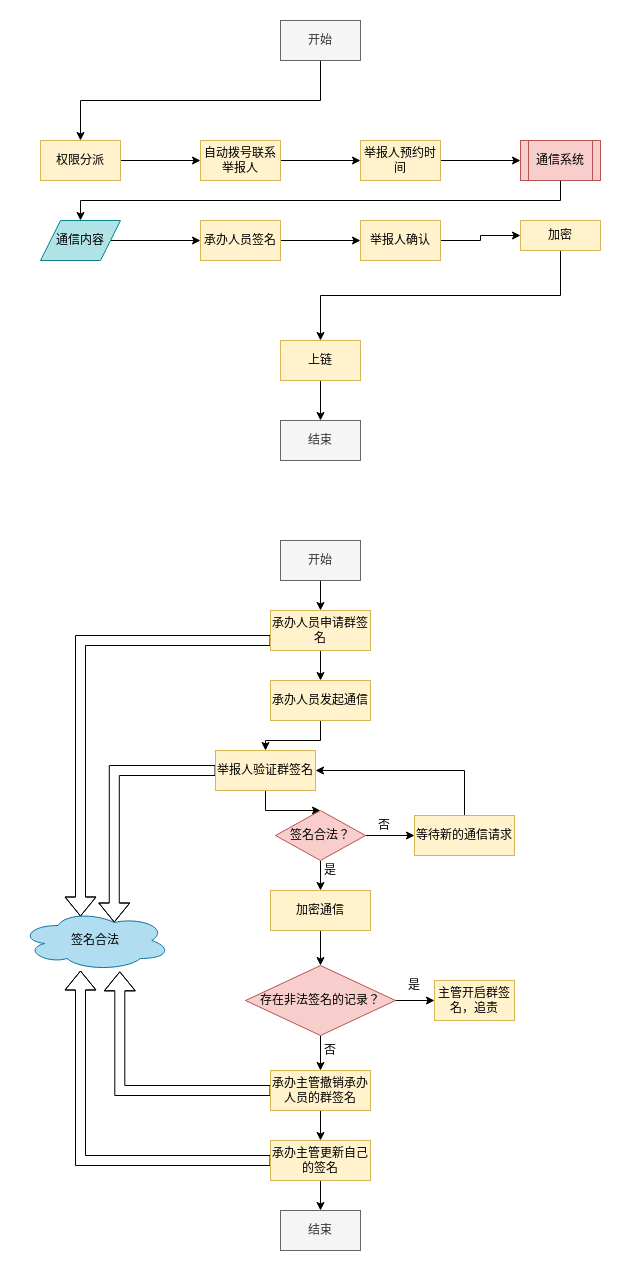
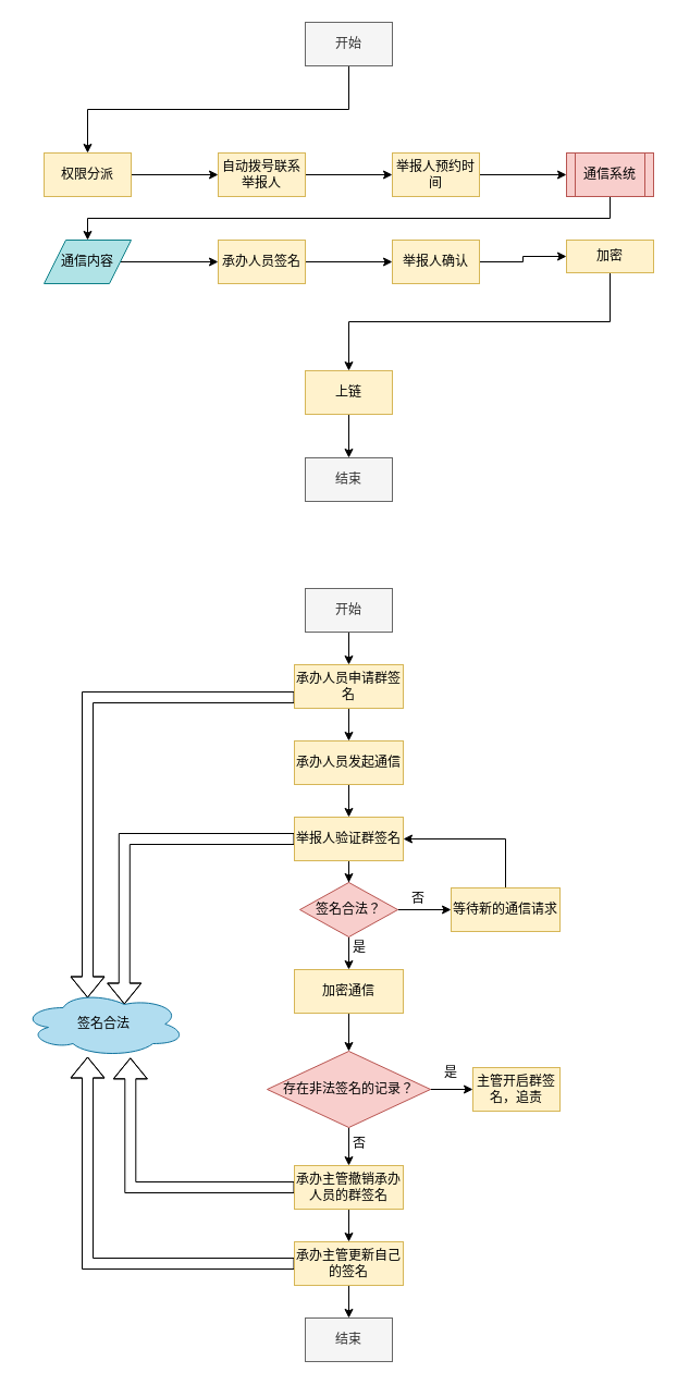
- <mxCell id="30" value="举报人验证群签名" style="rounded=0;whiteSpace=wrap;html=1;fillColor=#fff2cc;strokeColor=#d6b656;" vertex="1" parent="1"><mxGeometry x="215" y="750" width="100" height="40" as="geometry" /></mxCell>
+ <mxCell id="30" value="举报人验证群签名" style="rounded=0;whiteSpace=wrap;html=1;fillColor=#fff2cc;strokeColor=#d6b656;" vertex="1" parent="1"><mxGeometry x="270" y="750" width="100" height="40" as="geometry" /></mxCell>
